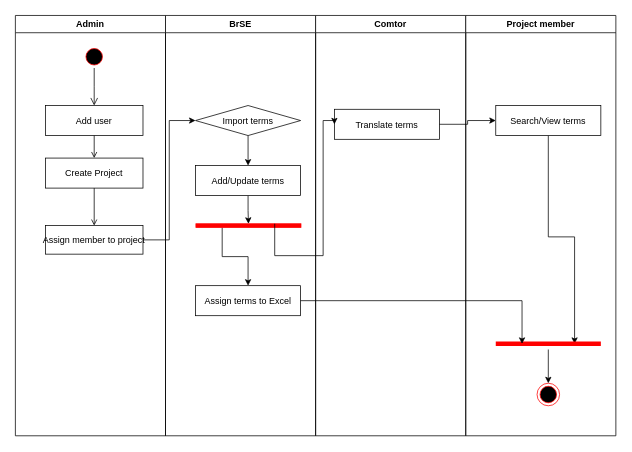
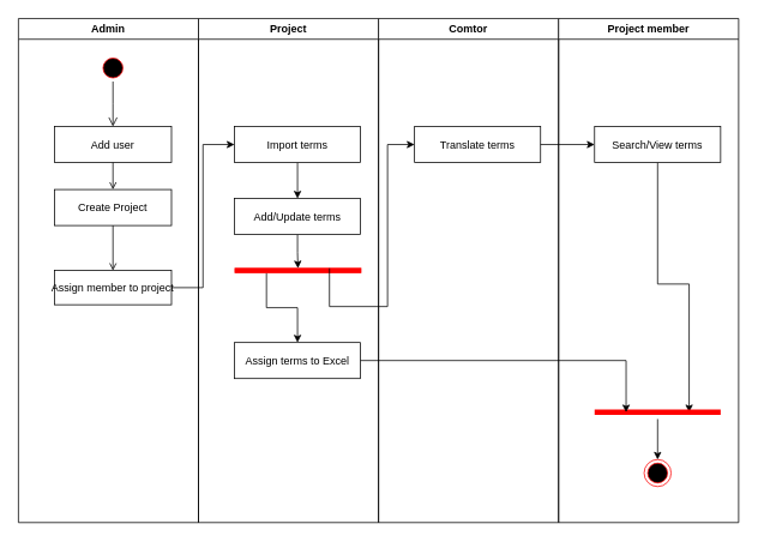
- <mxCell id="10" value="BrSE" style="swimlane;whiteSpace=wrap" parent="1" vertex="1"><mxGeometry x="220" y="20" width="200" height="560" as="geometry" /></mxCell>
+ <mxCell id="10" value="Project" style="swimlane;whiteSpace=wrap" parent="1" vertex="1"><mxGeometry x="220" y="20" width="200" height="560" as="geometry" /></mxCell>
- <mxCell id="12" value="Import terms" style="rhombus;" parent="10" vertex="1"><mxGeometry x="40" y="120" width="140" height="40" as="geometry" /></mxCell>
+ <mxCell id="12" value="Import terms" style="" parent="10" vertex="1"><mxGeometry x="40" y="120" width="140" height="40" as="geometry" /></mxCell>
- <mxCell id="19" value="Translate terms" style="" vertex="1" parent="18"><mxGeometry x="25" y="125" width="140" height="40" as="geometry" /></mxCell>
+ <mxCell id="19" value="Translate terms" style="" vertex="1" parent="18"><mxGeometry x="40" y="120" width="140" height="40" as="geometry" /></mxCell>
